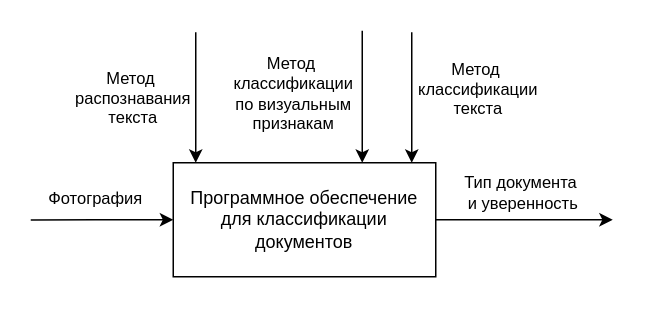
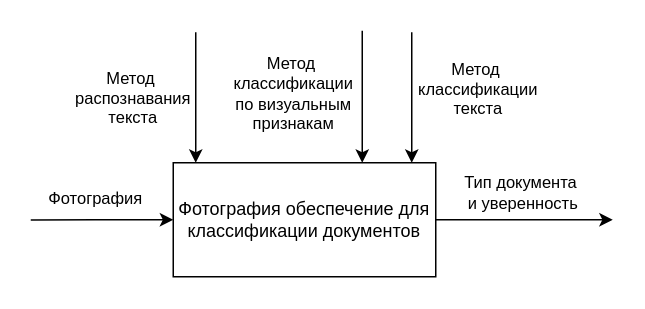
- <mxCell id="11" value="Программное обеспечение для классификации документов" style="rounded=0;whiteSpace=wrap;html=1;" vertex="1" parent="1"><mxGeometry x="115" y="108" width="175" height="76" as="geometry" /></mxCell>
+ <mxCell id="11" value="Фотография обеспечение для классификации документов" style="rounded=0;whiteSpace=wrap;html=1;" vertex="1" parent="1"><mxGeometry x="115" y="108" width="175" height="76" as="geometry" /></mxCell>
